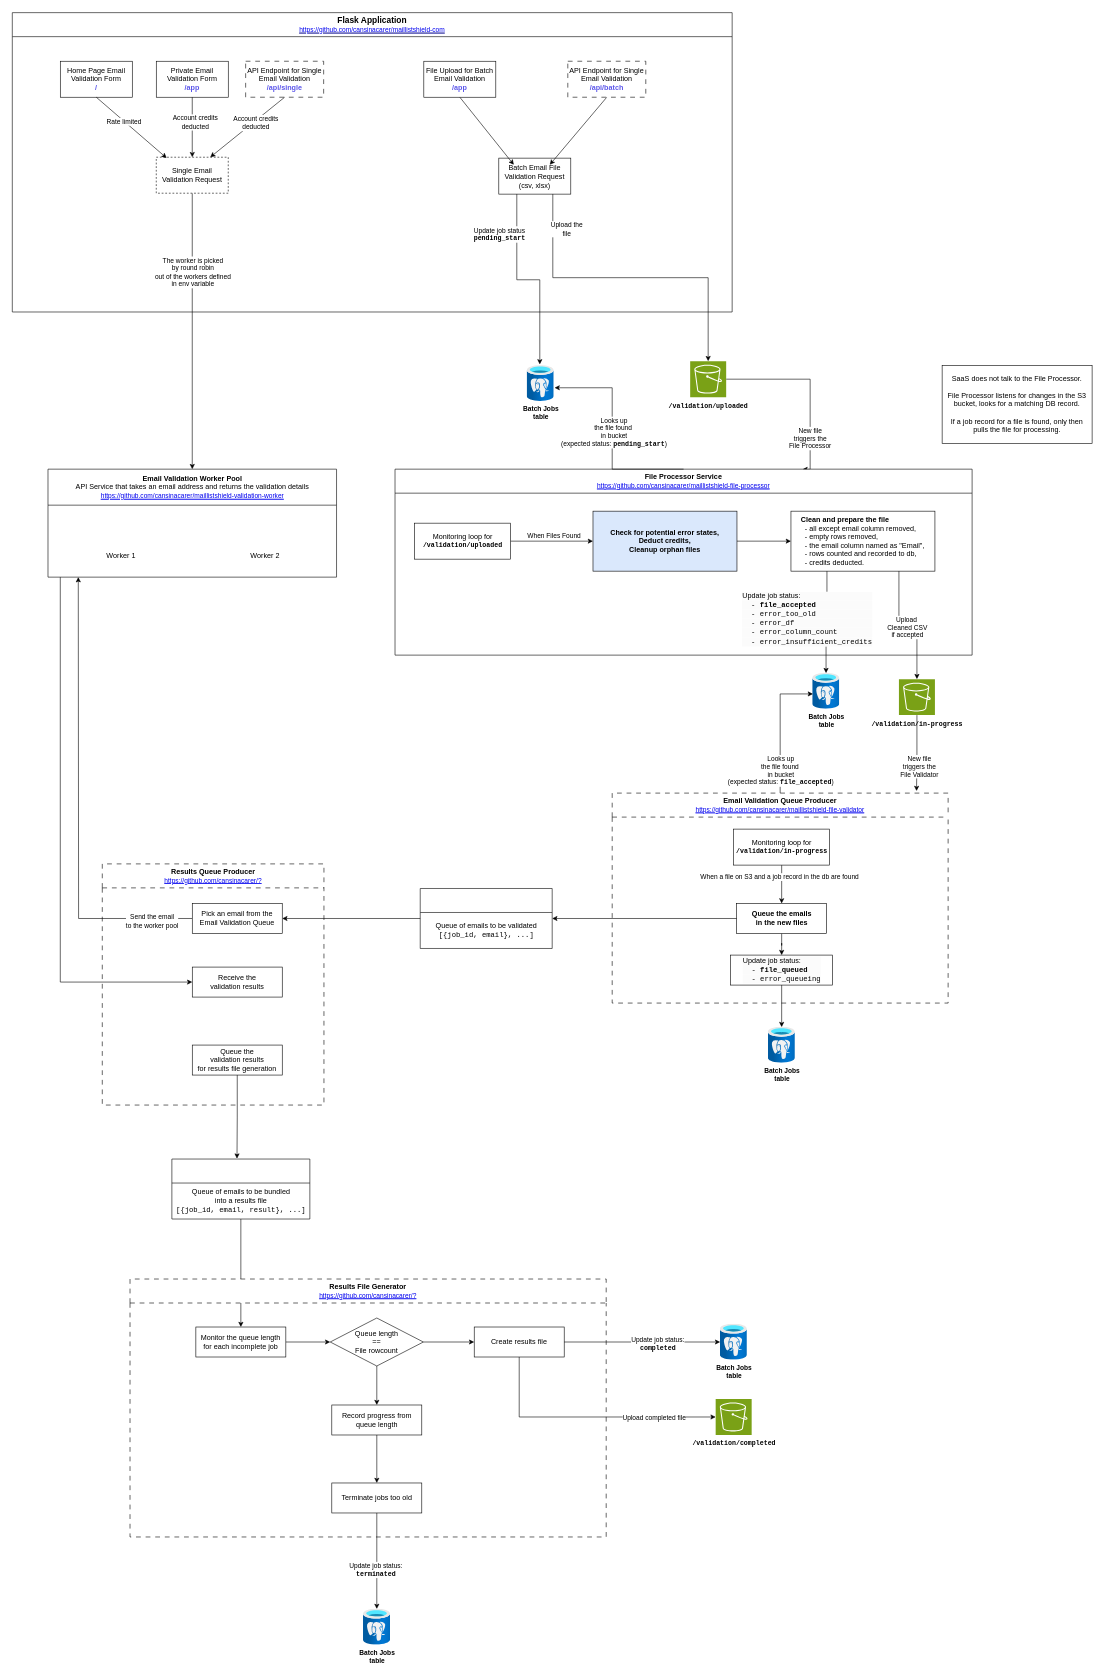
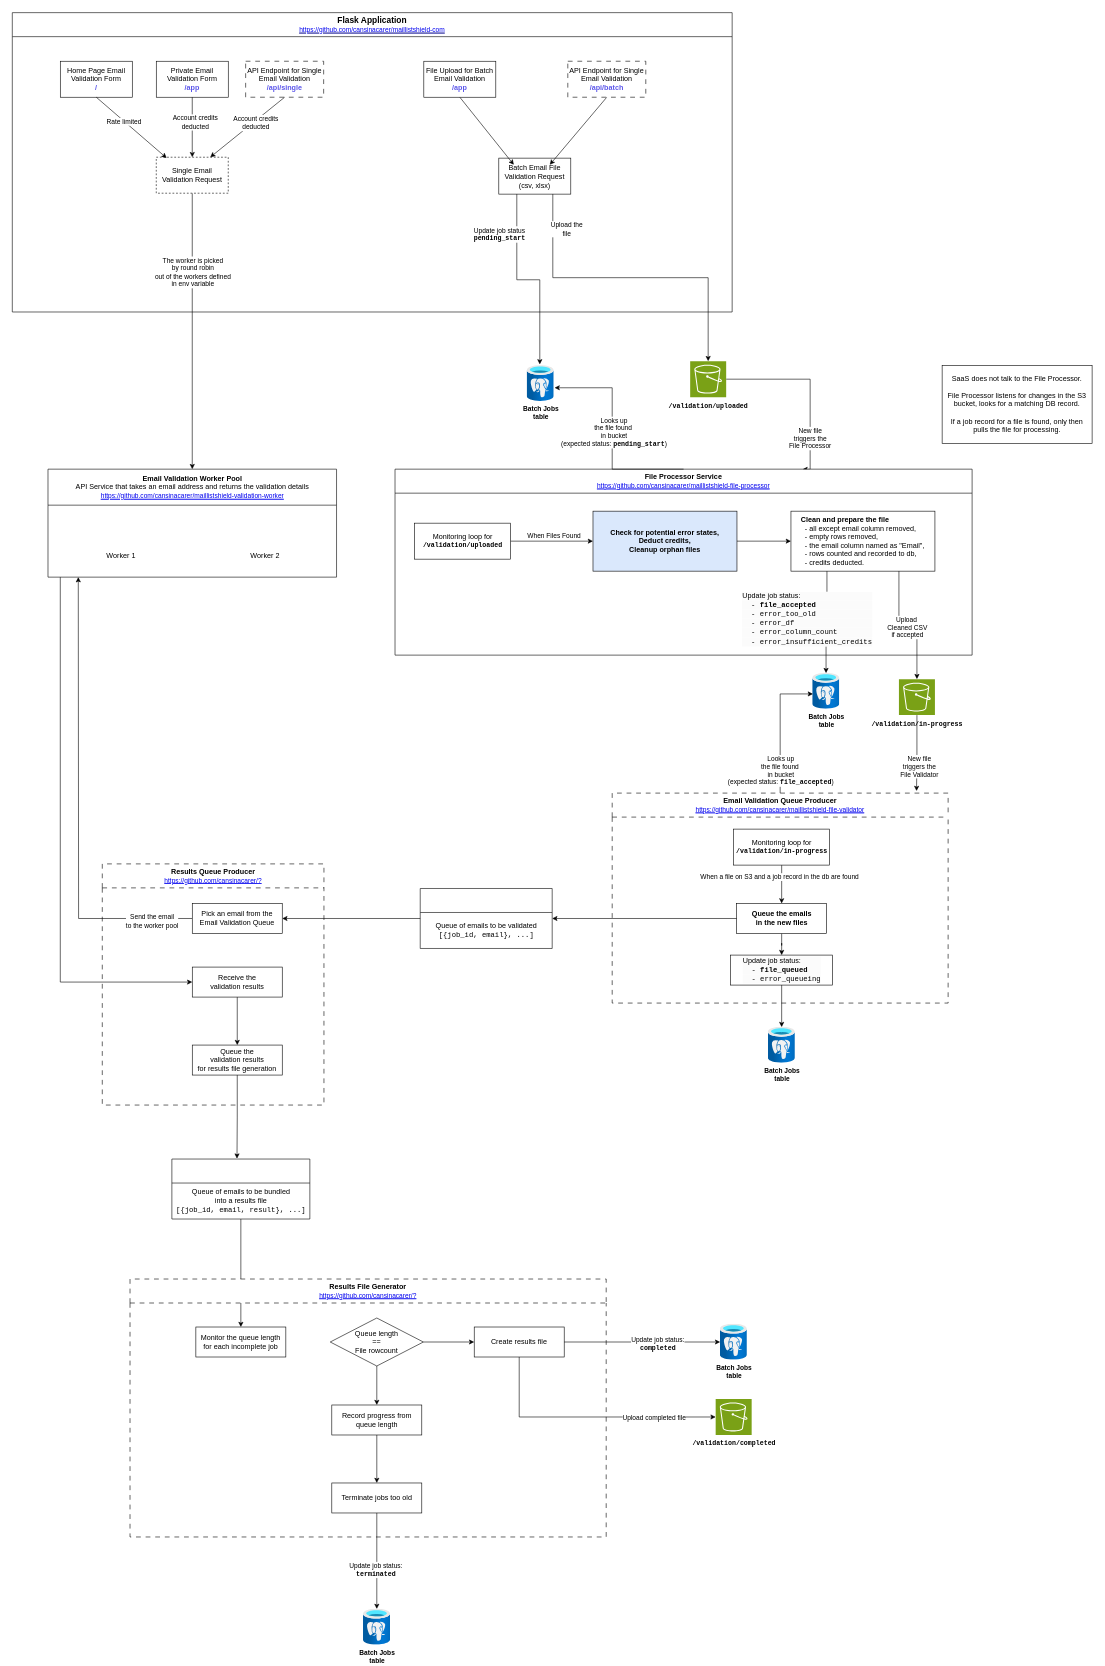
+ <mxCell id="66" value="" style="edgeStyle=orthogonalEdgeStyle;rounded=0;orthogonalLoop=1;jettySize=auto;html=1;" parent="61" source="67" target="68" edge="1"><mxGeometry relative="1" as="geometry" /></mxCell>
- <mxCell id="83" value="" style="edgeStyle=orthogonalEdgeStyle;rounded=0;orthogonalLoop=1;jettySize=auto;html=1;" parent="81" source="84" target="90" edge="1"><mxGeometry relative="1" as="geometry" /></mxCell>
